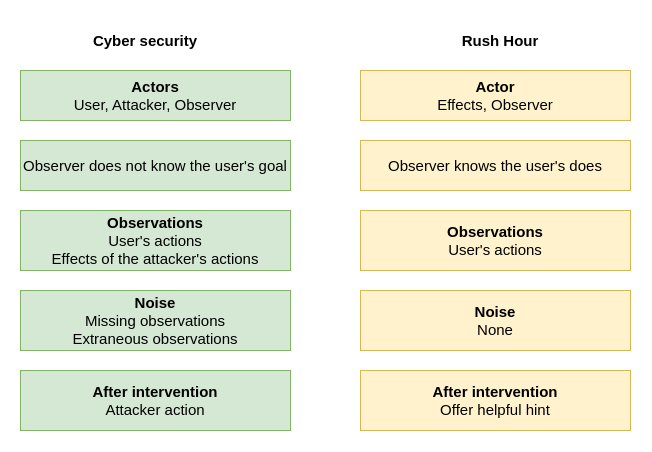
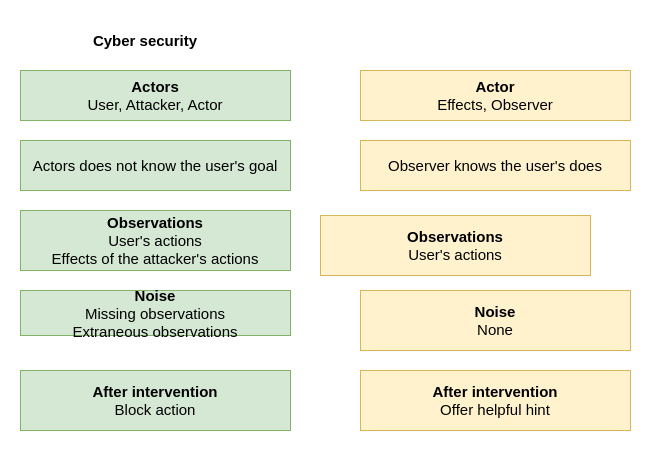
- <mxCell id="3" value="Rush Hour" style="text;html=1;strokeColor=none;fillColor=none;align=center;verticalAlign=middle;whiteSpace=wrap;rounded=0;fontSize=15;fontStyle=1" vertex="1" parent="1"><mxGeometry x="440" y="20" width="120" height="40" as="geometry" /></mxCell>
- <mxCell id="4" value="&lt;div&gt;&lt;b&gt;Actors&lt;/b&gt;&lt;br&gt;&lt;/div&gt;&lt;div&gt;User, Attacker, Observer&lt;/div&gt;" style="text;html=1;strokeColor=#82b366;fillColor=#d5e8d4;align=center;verticalAlign=middle;whiteSpace=wrap;rounded=0;fontSize=15;" vertex="1" parent="1"><mxGeometry x="20" y="70" width="270" height="50" as="geometry" /></mxCell>
+ <mxCell id="4" value="&lt;div&gt;&lt;b&gt;Actors&lt;/b&gt;&lt;br&gt;&lt;/div&gt;&lt;div&gt;User, Attacker, Actor&lt;/div&gt;" style="text;html=1;strokeColor=#82b366;fillColor=#d5e8d4;align=center;verticalAlign=middle;whiteSpace=wrap;rounded=0;fontSize=15;" vertex="1" parent="1"><mxGeometry x="20" y="70" width="270" height="50" as="geometry" /></mxCell>
- <mxCell id="6" value="&lt;div&gt;Observer does not know the user's goal&lt;/div&gt;" style="text;html=1;strokeColor=#82b366;fillColor=#d5e8d4;align=center;verticalAlign=middle;whiteSpace=wrap;rounded=0;fontSize=15;" vertex="1" parent="1"><mxGeometry x="20" y="140" width="270" height="50" as="geometry" /></mxCell>
+ <mxCell id="6" value="&lt;div&gt;Actors does not know the user's goal&lt;/div&gt;" style="text;html=1;strokeColor=#82b366;fillColor=#d5e8d4;align=center;verticalAlign=middle;whiteSpace=wrap;rounded=0;fontSize=15;" vertex="1" parent="1"><mxGeometry x="20" y="140" width="270" height="50" as="geometry" /></mxCell>
- <mxCell id="9" value="&lt;div&gt;&lt;b&gt;Observations&lt;/b&gt;&lt;/div&gt;&lt;div&gt;User's actions&lt;br&gt;&lt;/div&gt;" style="text;html=1;strokeColor=#d6b656;fillColor=#fff2cc;align=center;verticalAlign=middle;whiteSpace=wrap;rounded=0;fontSize=15;" vertex="1" parent="1"><mxGeometry x="360" y="210" width="270" height="60" as="geometry" /></mxCell>
+ <mxCell id="9" value="&lt;div&gt;&lt;b&gt;Observations&lt;/b&gt;&lt;/div&gt;&lt;div&gt;User's actions&lt;br&gt;&lt;/div&gt;" style="text;html=1;strokeColor=#d6b656;fillColor=#fff2cc;align=center;verticalAlign=middle;whiteSpace=wrap;rounded=0;fontSize=15;" vertex="1" parent="1"><mxGeometry x="320" y="215" width="270" height="60" as="geometry" /></mxCell>
- <mxCell id="10" value="&lt;div&gt;&lt;b&gt;Noise&lt;/b&gt;&lt;/div&gt;&lt;div&gt;Missing observations&lt;/div&gt;&lt;div&gt;Extraneous observations&lt;br&gt;&lt;/div&gt;" style="text;html=1;strokeColor=#82b366;fillColor=#d5e8d4;align=center;verticalAlign=middle;whiteSpace=wrap;rounded=0;fontSize=15;" vertex="1" parent="1"><mxGeometry x="20" y="290" width="270" height="60" as="geometry" /></mxCell>
+ <mxCell id="10" value="&lt;div&gt;&lt;b&gt;Noise&lt;/b&gt;&lt;/div&gt;&lt;div&gt;Missing observations&lt;/div&gt;&lt;div&gt;Extraneous observations&lt;br&gt;&lt;/div&gt;" style="text;html=1;strokeColor=#82b366;fillColor=#d5e8d4;align=center;verticalAlign=middle;whiteSpace=wrap;rounded=0;fontSize=15;" vertex="1" parent="1"><mxGeometry x="20" y="290" width="270" height="45" as="geometry" /></mxCell>
- <mxCell id="12" value="&lt;div&gt;&lt;b&gt;After intervention&lt;/b&gt;&lt;br&gt;&lt;/div&gt;Attacker action" style="text;html=1;strokeColor=#82b366;fillColor=#d5e8d4;align=center;verticalAlign=middle;whiteSpace=wrap;rounded=0;fontSize=15;" vertex="1" parent="1"><mxGeometry x="20" y="370" width="270" height="60" as="geometry" /></mxCell>
+ <mxCell id="12" value="&lt;div&gt;&lt;b&gt;After intervention&lt;/b&gt;&lt;br&gt;&lt;/div&gt;Block action" style="text;html=1;strokeColor=#82b366;fillColor=#d5e8d4;align=center;verticalAlign=middle;whiteSpace=wrap;rounded=0;fontSize=15;" vertex="1" parent="1"><mxGeometry x="20" y="370" width="270" height="60" as="geometry" /></mxCell>
